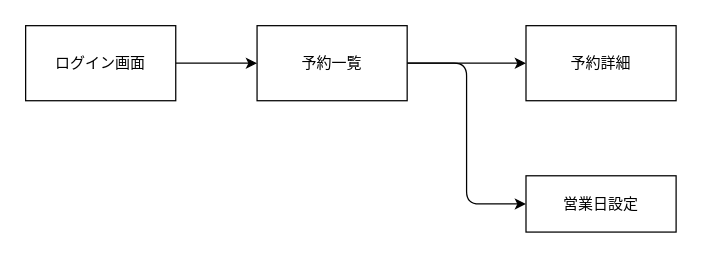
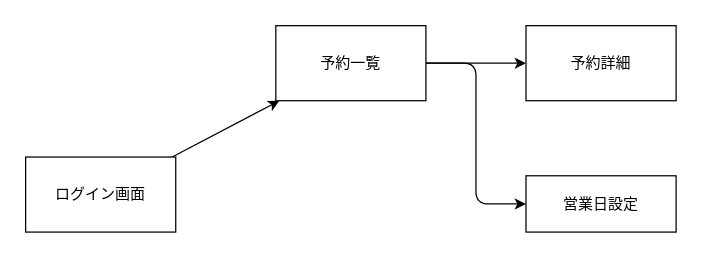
- <mxCell id="3" value="ログイン画面" style="rounded=0;whiteSpace=wrap;html=1;" vertex="1" parent="1"><mxGeometry x="20" y="20" width="120" height="60" as="geometry" /></mxCell>
+ <mxCell id="3" value="ログイン画面" style="rounded=0;whiteSpace=wrap;html=1;" vertex="1" parent="1"><mxGeometry x="20" y="125" width="120" height="60" as="geometry" /></mxCell>
- <mxCell id="6" value="予約一覧" style="whiteSpace=wrap;html=1;rounded=0;" vertex="1" parent="1"><mxGeometry x="205" y="20" width="120" height="60" as="geometry" /></mxCell>
+ <mxCell id="6" value="予約一覧" style="whiteSpace=wrap;html=1;rounded=0;" vertex="1" parent="1"><mxGeometry x="220" y="20" width="120" height="60" as="geometry" /></mxCell>
